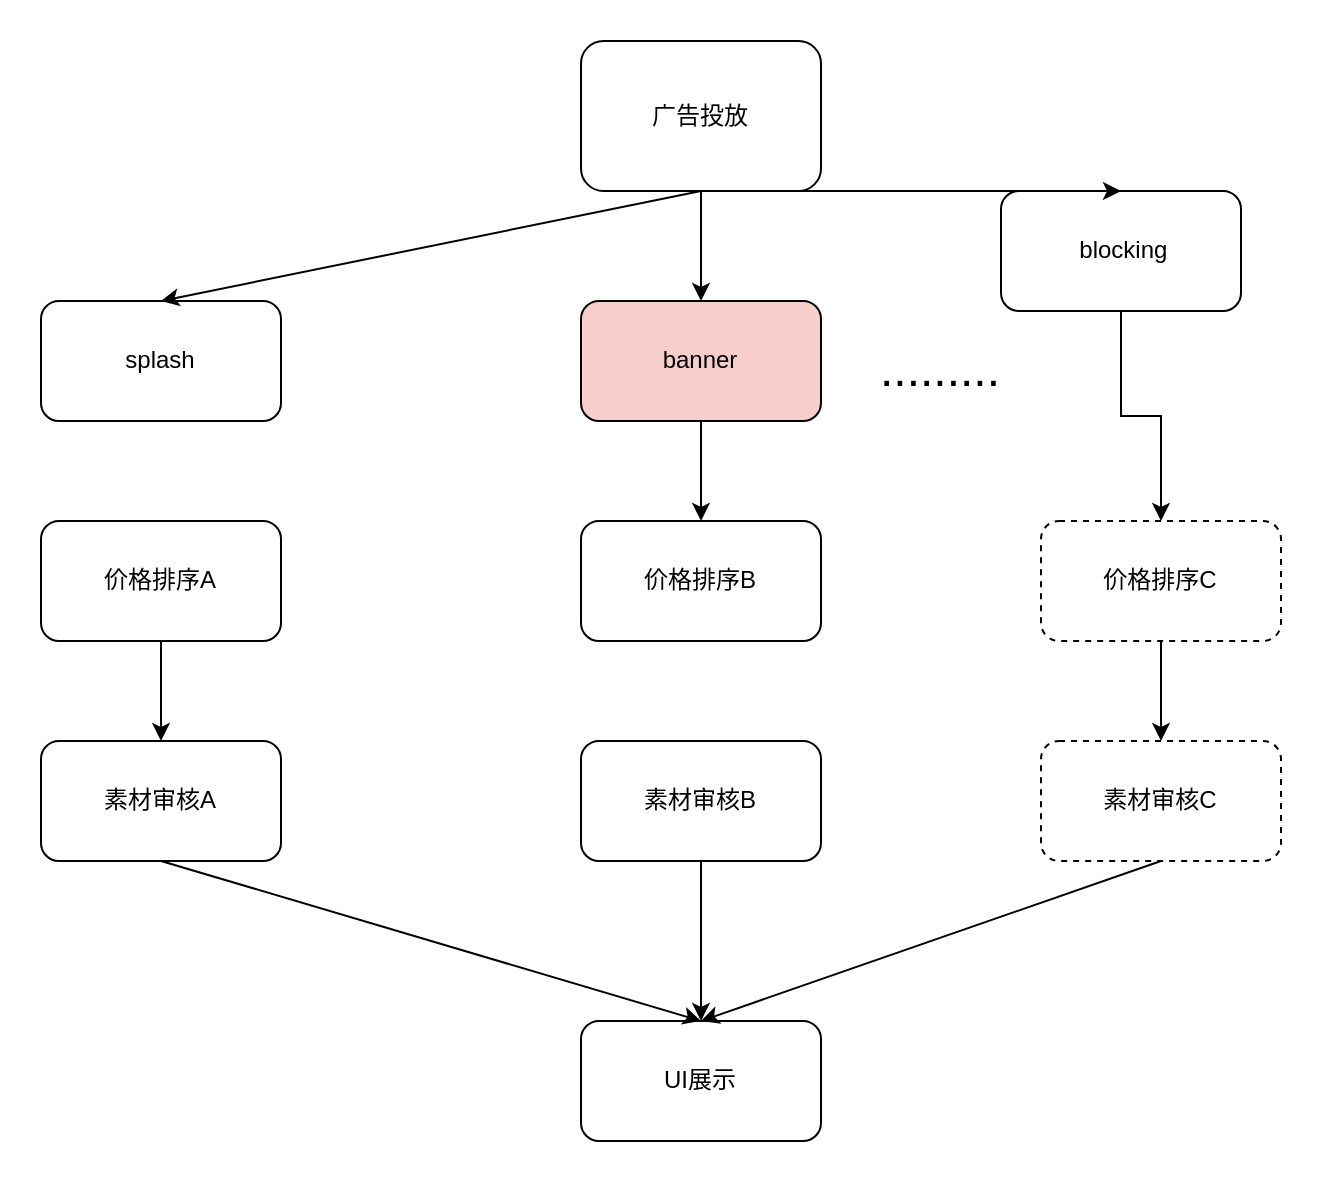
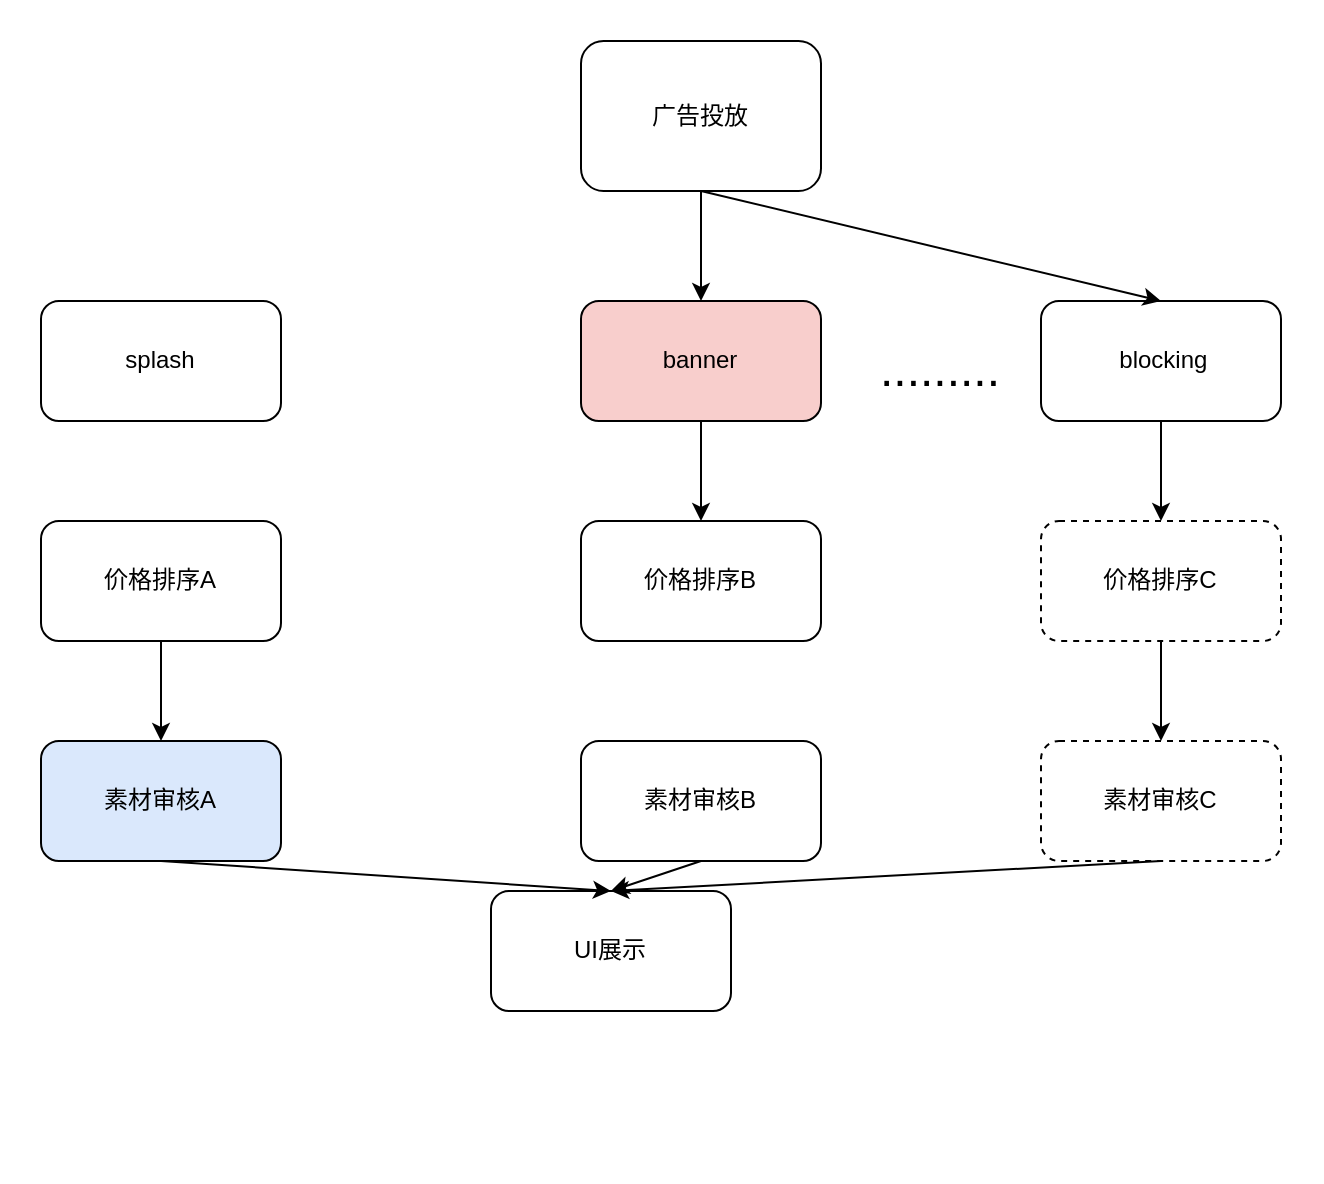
- <mxCell id="8" value="" style="endArrow=classic;html=1;rounded=0;exitX=0.5;exitY=1;exitDx=0;exitDy=0;entryX=0.5;entryY=0;entryDx=0;entryDy=0;" edge="1" parent="1" source="2" target="3"><mxGeometry width="50" height="50" relative="1" as="geometry"><mxPoint x="210" y="320" as="sourcePoint" /><mxPoint x="260" y="270" as="targetPoint" /></mxGeometry></mxCell>
- <mxCell id="7" value="&amp;nbsp;blocking" style="rounded=1;whiteSpace=wrap;html=1;" vertex="1" parent="1"><mxGeometry x="500" y="95" width="120" height="60" as="geometry" /></mxCell>
+ <mxCell id="7" value="&amp;nbsp;blocking" style="rounded=1;whiteSpace=wrap;html=1;" vertex="1" parent="1"><mxGeometry x="520" y="150" width="120" height="60" as="geometry" /></mxCell>
- <mxCell id="17" value="素材审核A" style="rounded=1;whiteSpace=wrap;html=1;" vertex="1" parent="1"><mxGeometry x="20" y="370" width="120" height="60" as="geometry" /></mxCell>
+ <mxCell id="17" value="素材审核A" style="rounded=1;whiteSpace=wrap;html=1;fillColor=#dae8fc;" vertex="1" parent="1"><mxGeometry x="20" y="370" width="120" height="60" as="geometry" /></mxCell>
- <mxCell id="20" value="UI展示" style="rounded=1;whiteSpace=wrap;html=1;" vertex="1" parent="1"><mxGeometry x="290" y="510" width="120" height="60" as="geometry" /></mxCell>
+ <mxCell id="20" value="UI展示" style="rounded=1;whiteSpace=wrap;html=1;" vertex="1" parent="1"><mxGeometry x="245" y="445" width="120" height="60" as="geometry" /></mxCell>
